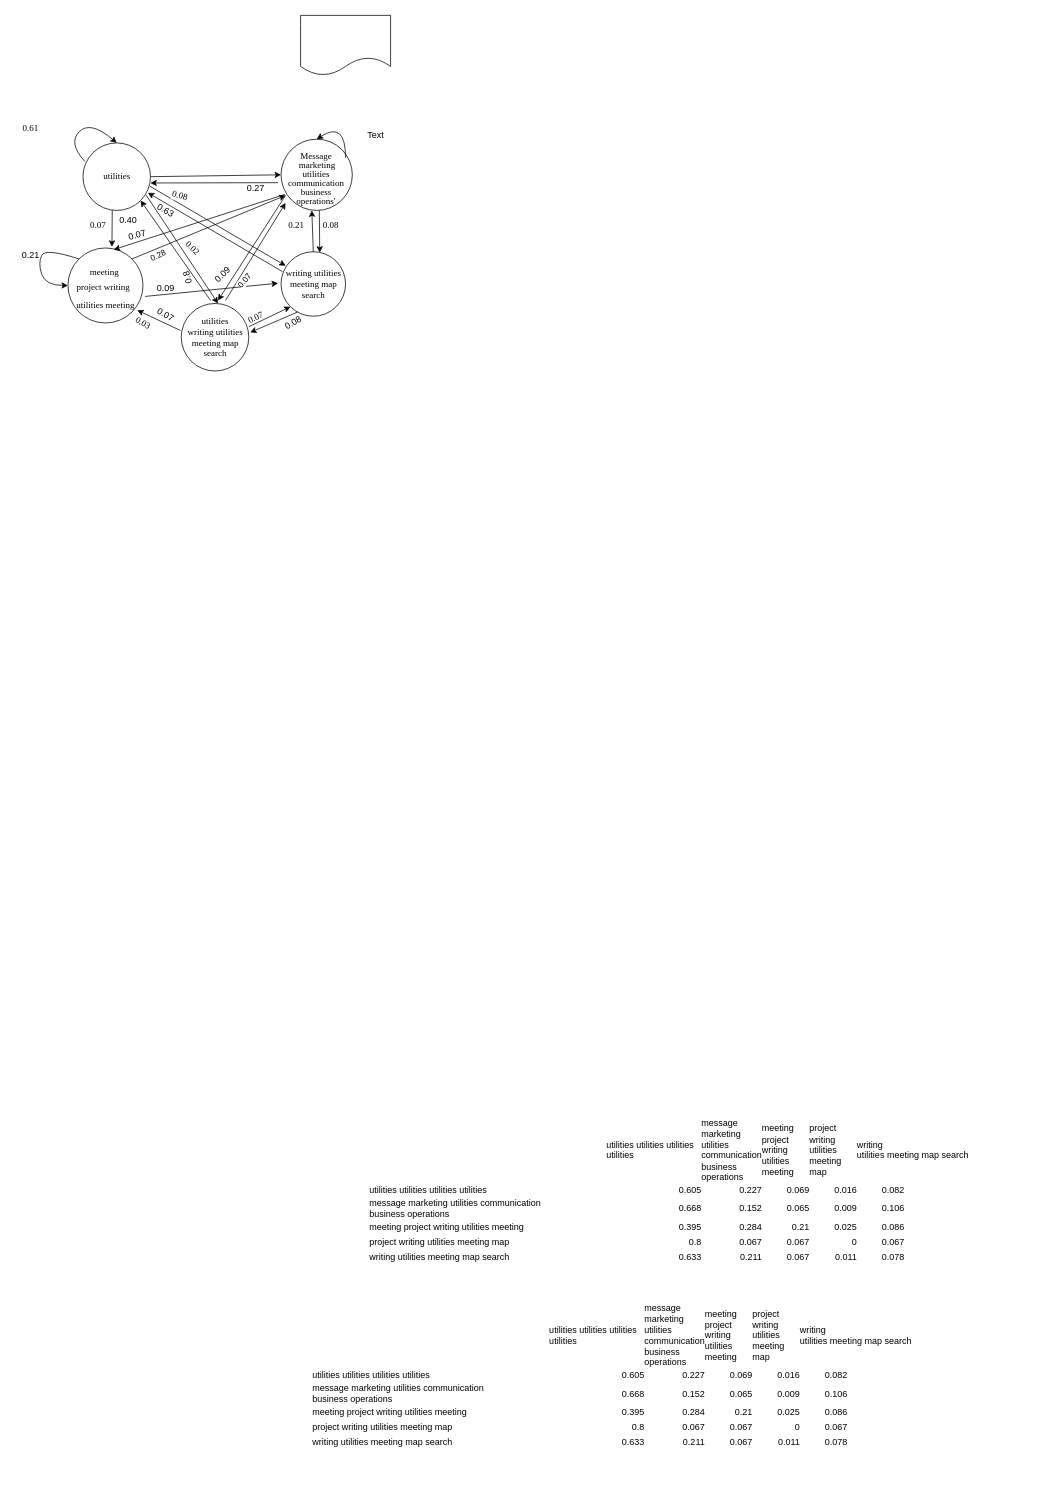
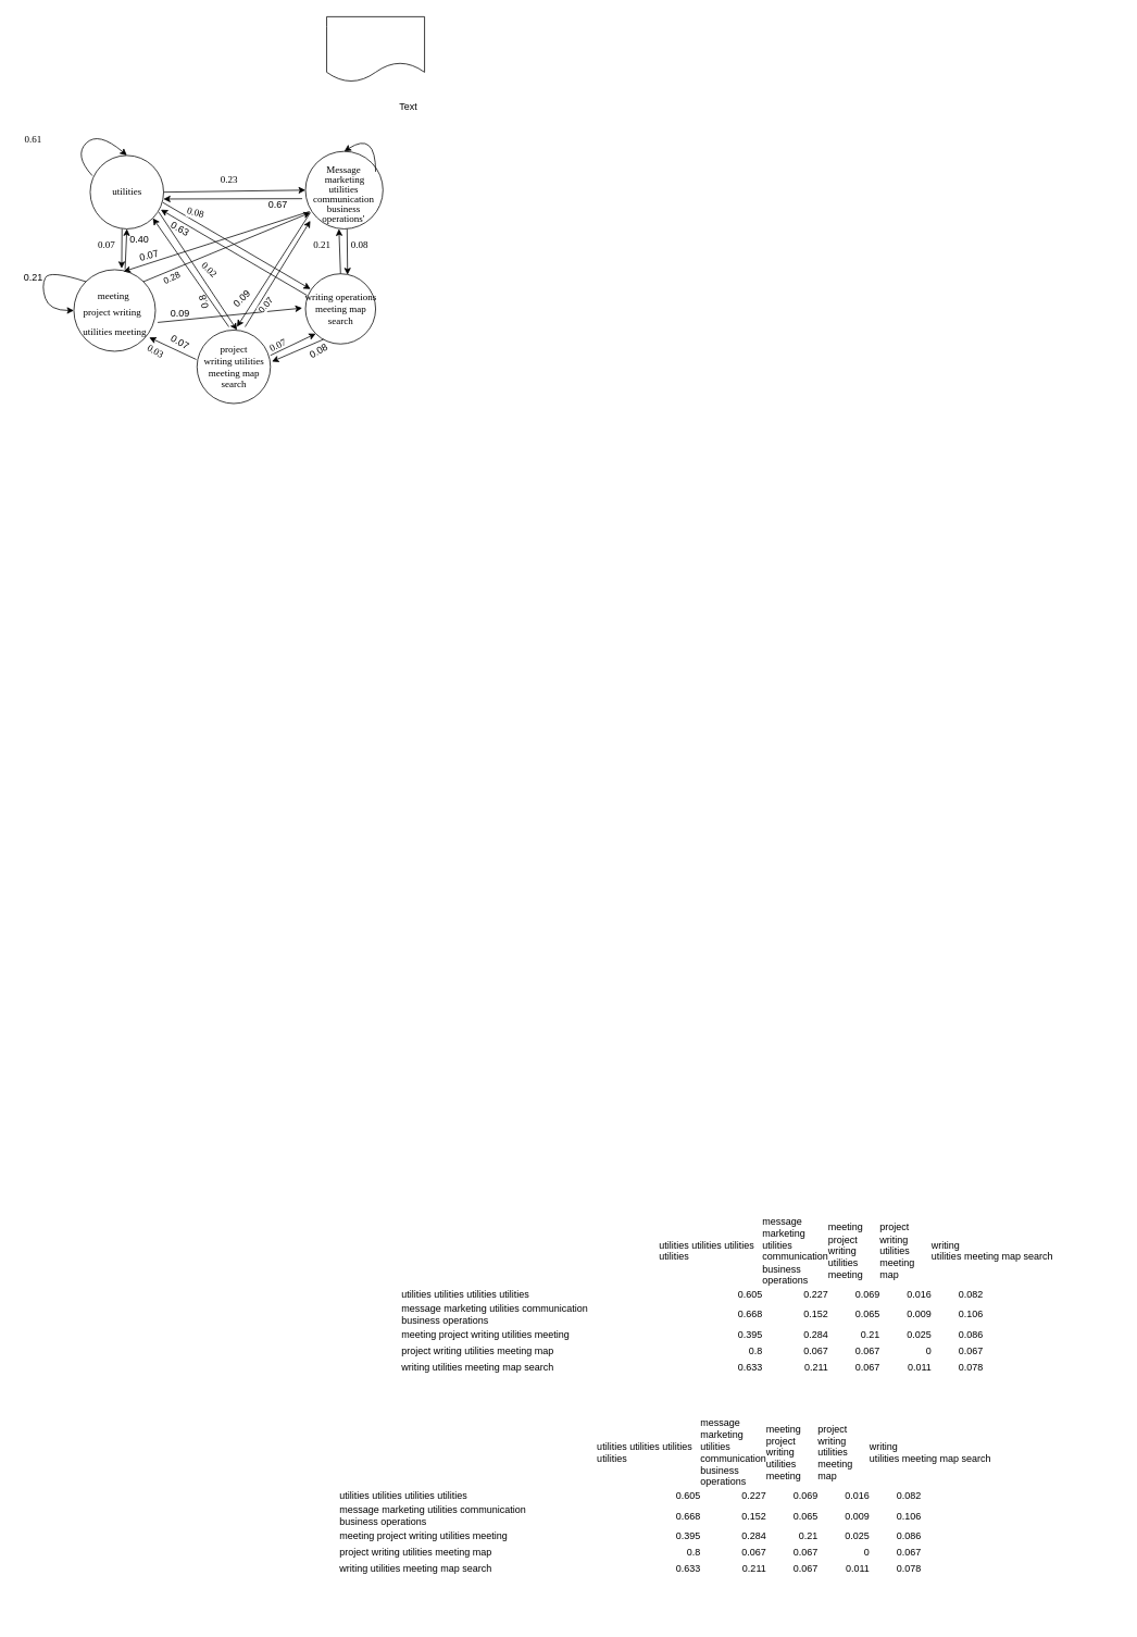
- <mxCell id="31" value="Text" style="text;html=1;align=center;verticalAlign=middle;resizable=0;points=[];autosize=1;strokeColor=none;fillColor=none;" vertex="1" parent="1"><mxGeometry x="480" y="170" width="40" height="20" as="geometry" /></mxCell>
+ <mxCell id="31" value="Text" style="text;html=1;align=center;verticalAlign=middle;resizable=0;points=[];autosize=1;strokeColor=none;fillColor=none;" vertex="1" parent="1"><mxGeometry x="480" y="120" width="40" height="20" as="geometry" /></mxCell>
+ <mxCell id="16" value="0.23" style="text;html=1;align=center;verticalAlign=middle;resizable=0;points=[];autosize=1;strokeColor=none;fillColor=none;fontSize=12;fontFamily=Times New Roman;" parent="1" vertex="1"><mxGeometry x="260" y="210" width="40" height="20" as="geometry" /></mxCell>
- <mxCell id="29" value="0.27" style="text;html=1;align=center;verticalAlign=middle;resizable=0;points=[];autosize=1;strokeColor=none;fillColor=none;" vertex="1" parent="1"><mxGeometry x="320" y="240" width="40" height="20" as="geometry" /></mxCell>
+ <mxCell id="29" value="0.67" style="text;html=1;align=center;verticalAlign=middle;resizable=0;points=[];autosize=1;strokeColor=none;fillColor=none;" vertex="1" parent="1"><mxGeometry x="320" y="240" width="40" height="20" as="geometry" /></mxCell>
+ <mxCell id="38" value="" style="endArrow=classic;html=1;rounded=0;exitX=0.628;exitY=-0.002;exitDx=0;exitDy=0;exitPerimeter=0;entryX=0.5;entryY=1;entryDx=0;entryDy=0;" edge="1" parent="1" source="4" target="2"><mxGeometry width="50" height="50" relative="1" as="geometry"><mxPoint x="10" y="320" as="sourcePoint" /><mxPoint x="60" y="270" as="targetPoint" /></mxGeometry></mxCell>
- <mxCell id="5" value="&lt;span&gt;writing utilities &lt;br&gt;meeting map &lt;br&gt;search&lt;br&gt;&lt;/span&gt;" style="shape=ellipse;html=1;dashed=0;whitespace=wrap;aspect=fixed;perimeter=ellipsePerimeter;fontFamily=Times New Roman;align=center;fontSize=12;" parent="1" vertex="1"><mxGeometry x="374" y="335" width="86" height="86" as="geometry" /></mxCell>
+ <mxCell id="5" value="&lt;span&gt;writing operations &lt;br&gt;meeting map &lt;br&gt;search&lt;br&gt;&lt;/span&gt;" style="shape=ellipse;html=1;dashed=0;whitespace=wrap;aspect=fixed;perimeter=ellipsePerimeter;fontFamily=Times New Roman;align=center;fontSize=12;" parent="1" vertex="1"><mxGeometry x="374" y="335" width="86" height="86" as="geometry" /></mxCell>
- <mxCell id="6" value="&lt;span lang=&quot;EN-GB&quot; style=&quot;font-size: 12px ; line-height: 107%&quot;&gt;utilities &lt;br&gt;writing utilities&lt;br style=&quot;font-size: 12px&quot;&gt;meeting map &lt;br style=&quot;font-size: 12px&quot;&gt;search&lt;/span&gt;" style="shape=ellipse;html=1;dashed=0;whitespace=wrap;aspect=fixed;perimeter=ellipsePerimeter;fontFamily=Times New Roman;align=center;fontSize=12;" parent="1" vertex="1"><mxGeometry x="241" y="404" width="90" height="90" as="geometry" /></mxCell>
+ <mxCell id="6" value="&lt;span lang=&quot;EN-GB&quot; style=&quot;font-size: 12px ; line-height: 107%&quot;&gt;project &lt;br&gt;writing utilities&lt;br style=&quot;font-size: 12px&quot;&gt;meeting map &lt;br style=&quot;font-size: 12px&quot;&gt;search&lt;/span&gt;" style="shape=ellipse;html=1;dashed=0;whitespace=wrap;aspect=fixed;perimeter=ellipsePerimeter;fontFamily=Times New Roman;align=center;fontSize=12;" parent="1" vertex="1"><mxGeometry x="241" y="404" width="90" height="90" as="geometry" /></mxCell>
